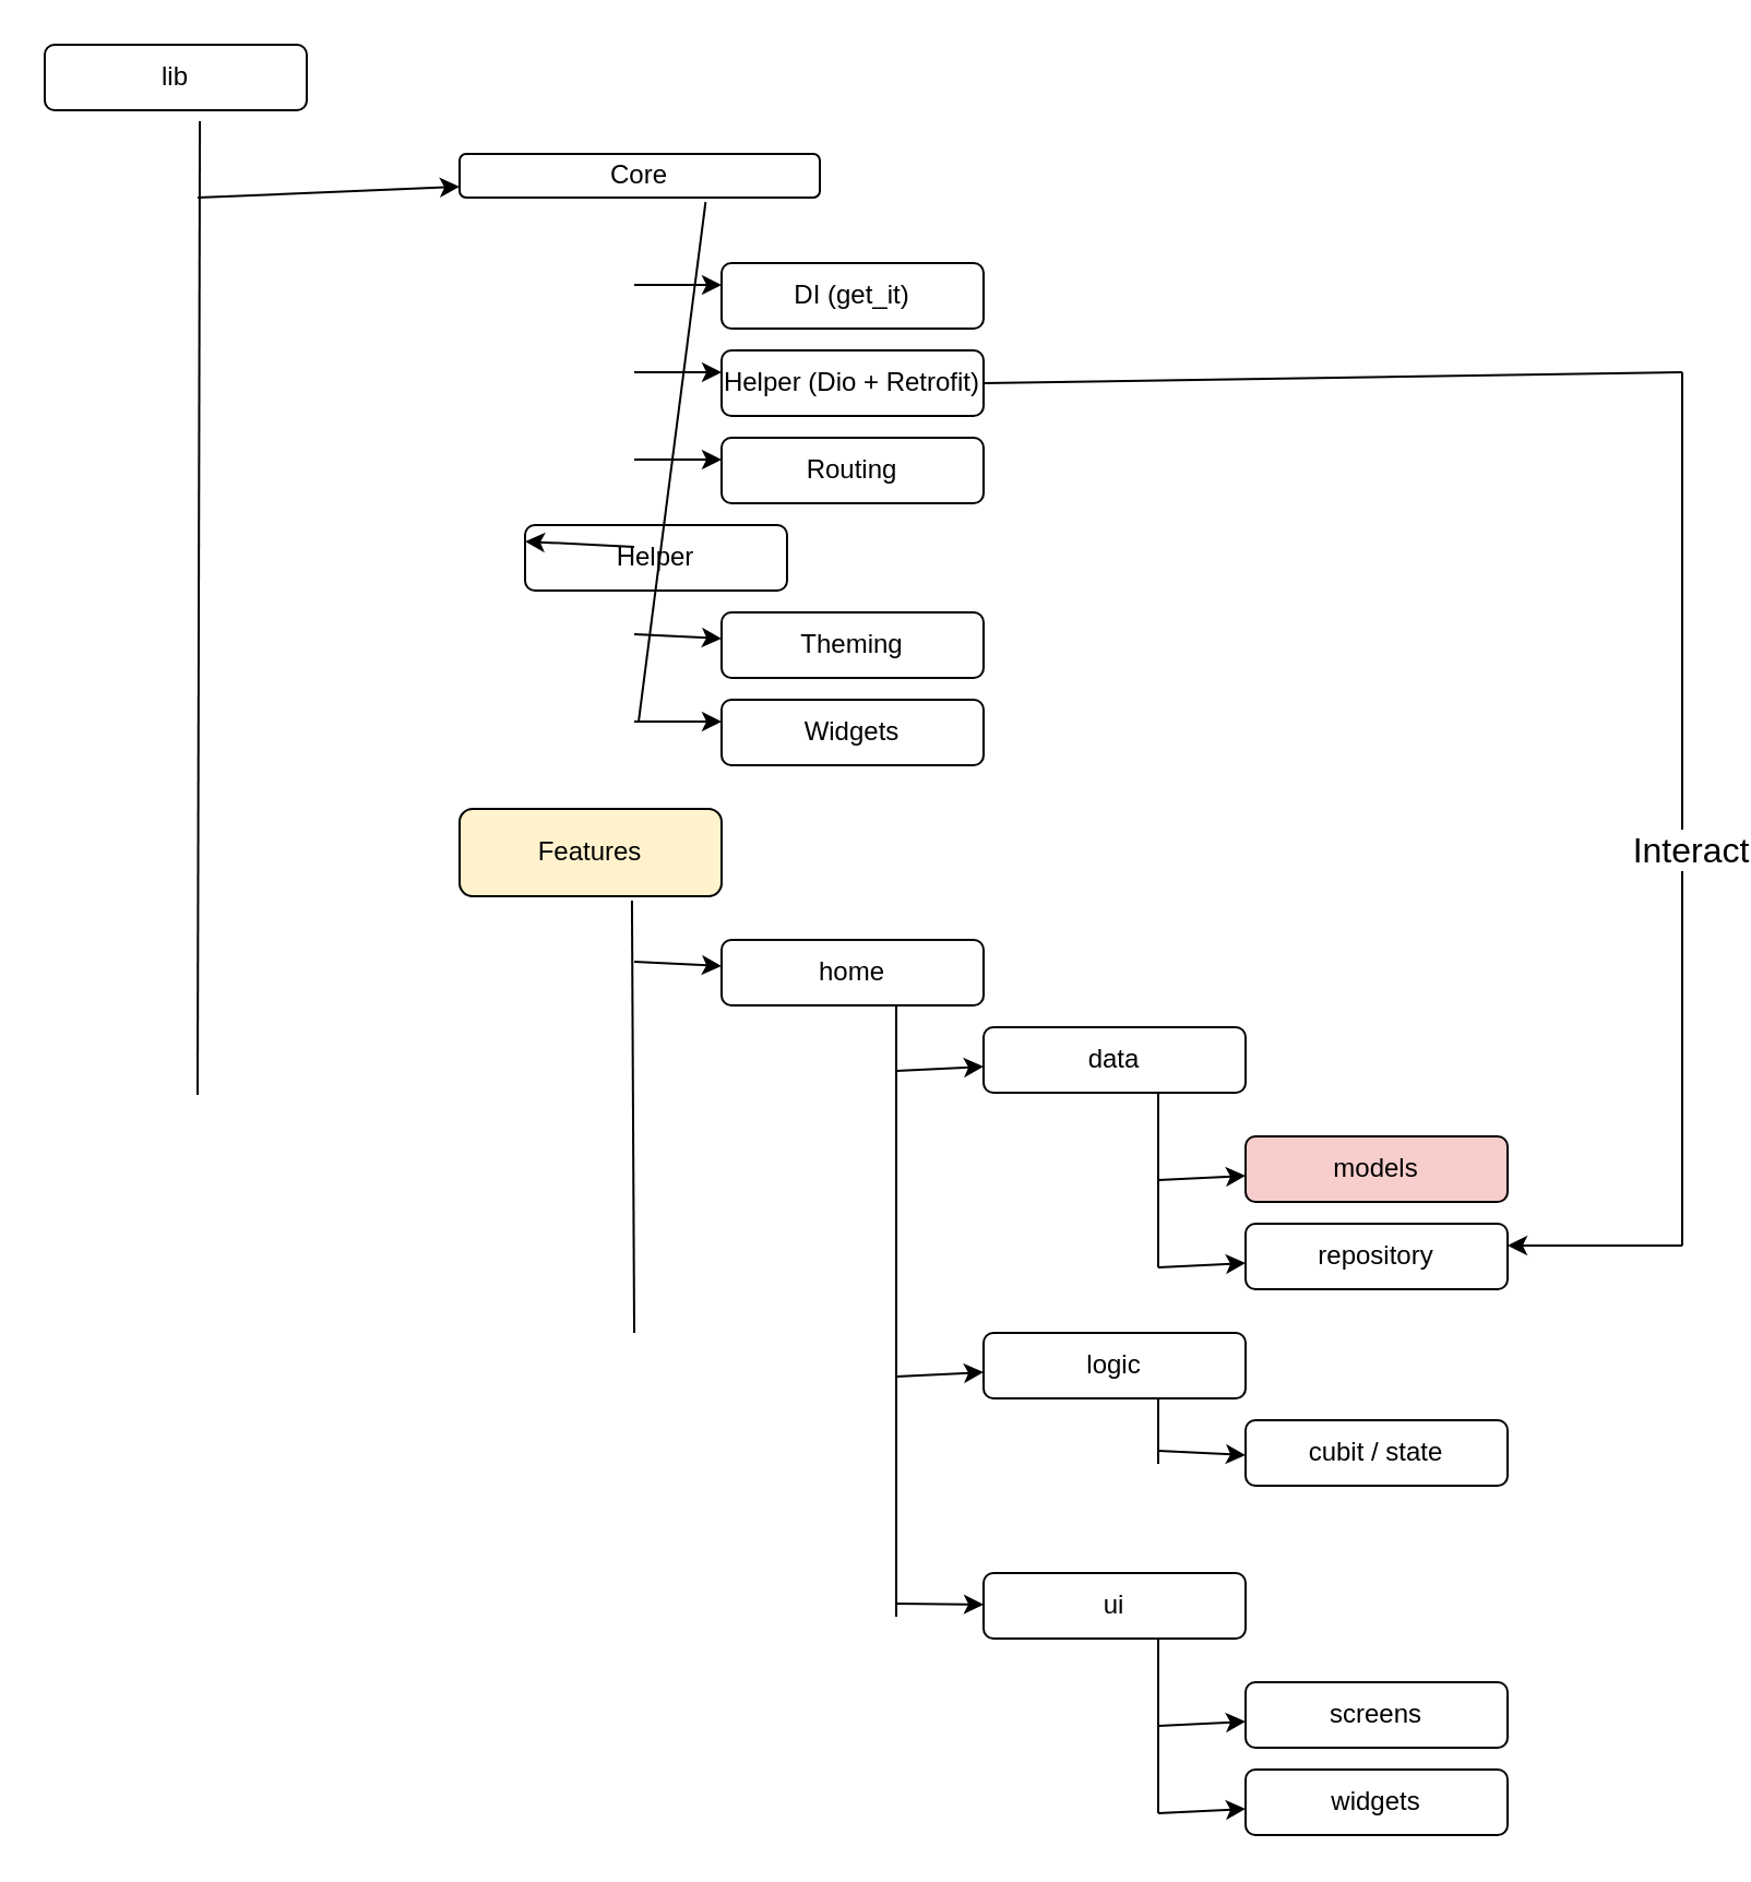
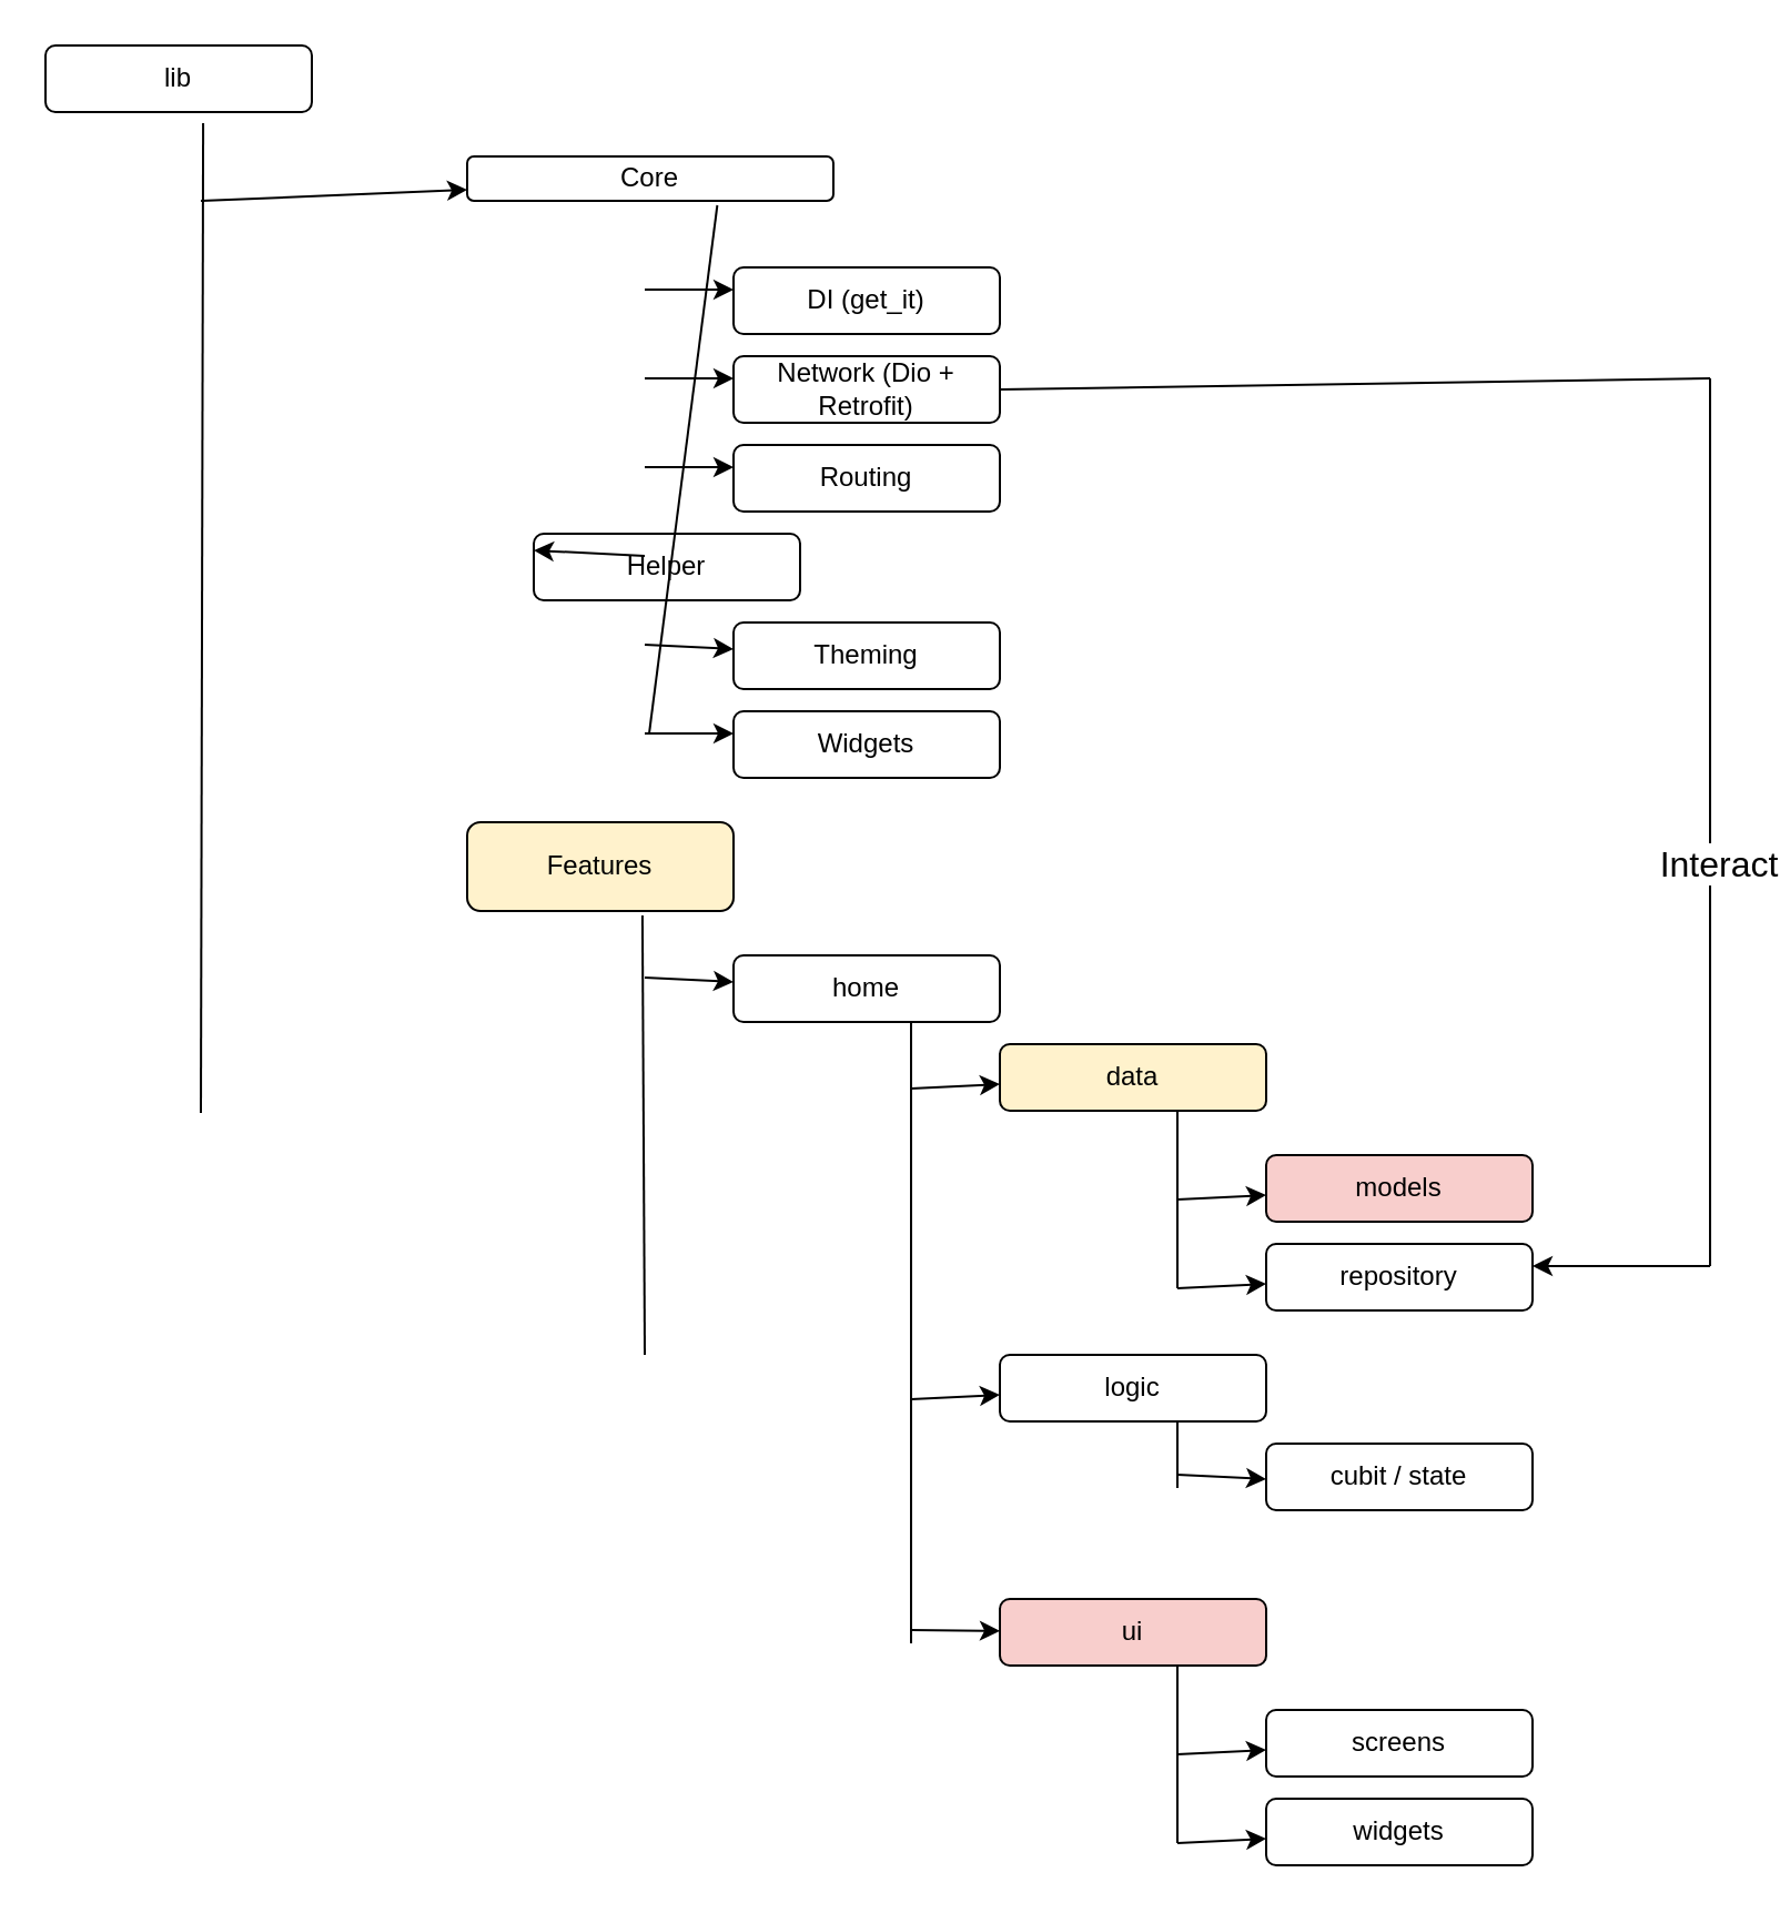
- <mxCell id="7" value="Helper (Dio + Retrofit)" style="rounded=1;whiteSpace=wrap;html=1;" vertex="1" parent="1"><mxGeometry x="330" y="160" width="120" height="30" as="geometry" /></mxCell>
+ <mxCell id="7" value="Network (Dio + Retrofit)" style="rounded=1;whiteSpace=wrap;html=1;" vertex="1" parent="1"><mxGeometry x="330" y="160" width="120" height="30" as="geometry" /></mxCell>
- <mxCell id="25" value="data" style="rounded=1;whiteSpace=wrap;html=1;" vertex="1" parent="1"><mxGeometry x="450" y="470" width="120" height="30" as="geometry" /></mxCell>
+ <mxCell id="25" value="data" style="rounded=1;whiteSpace=wrap;html=1;fillColor=#fff2cc;" vertex="1" parent="1"><mxGeometry x="450" y="470" width="120" height="30" as="geometry" /></mxCell>
- <mxCell id="27" value="ui" style="rounded=1;whiteSpace=wrap;html=1;" vertex="1" parent="1"><mxGeometry x="450" y="720" width="120" height="30" as="geometry" /></mxCell>
+ <mxCell id="27" value="ui" style="rounded=1;whiteSpace=wrap;html=1;fillColor=#f8cecc;" vertex="1" parent="1"><mxGeometry x="450" y="720" width="120" height="30" as="geometry" /></mxCell>
